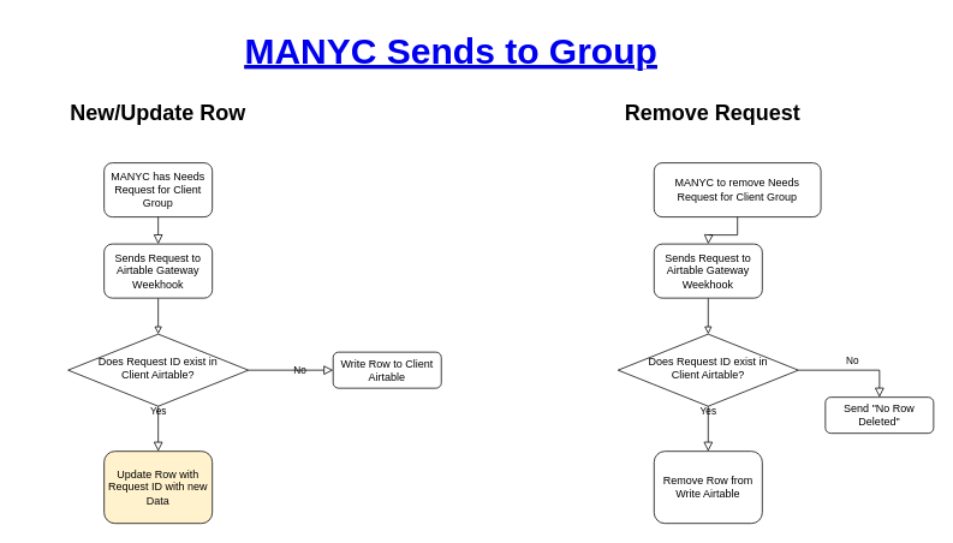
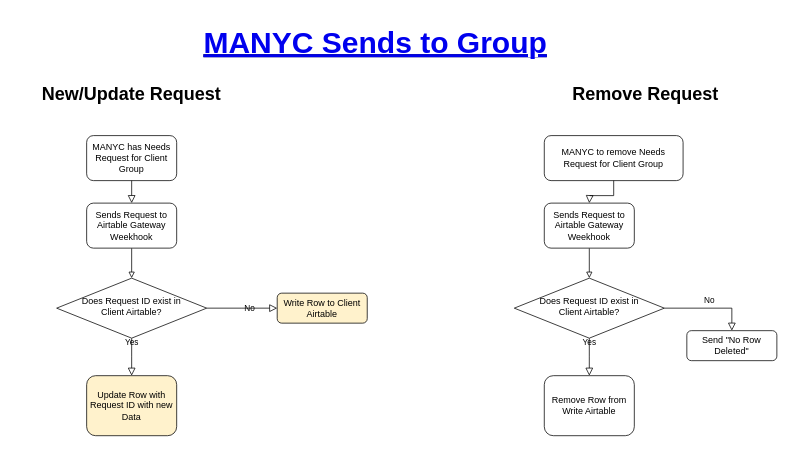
- <mxCell id="12" value="New/Update Row" style="text;html=1;strokeColor=none;fillColor=none;align=center;verticalAlign=middle;whiteSpace=wrap;rounded=0;fontSize=24;fontStyle=1" parent="1" vertex="1"><mxGeometry x="20" y="110" width="310" height="30" as="geometry" /></mxCell>
+ <mxCell id="12" value="New/Update Request" style="text;html=1;strokeColor=none;fillColor=none;align=center;verticalAlign=middle;whiteSpace=wrap;rounded=0;fontSize=24;fontStyle=1" parent="1" vertex="1"><mxGeometry x="20" y="110" width="310" height="30" as="geometry" /></mxCell>
- <mxCell id="13" value="Remove Request" style="text;html=1;strokeColor=none;fillColor=none;align=center;verticalAlign=middle;whiteSpace=wrap;rounded=0;fontSize=24;fontStyle=1" parent="1" vertex="1"><mxGeometry x="635" y="110" width="310" height="30" as="geometry" /></mxCell>
+ <mxCell id="13" value="Remove Request" style="text;html=1;strokeColor=none;fillColor=none;align=center;verticalAlign=middle;whiteSpace=wrap;rounded=0;fontSize=24;fontStyle=1" parent="1" vertex="1"><mxGeometry x="705" y="110" width="310" height="30" as="geometry" /></mxCell>
- <mxCell id="6" value="Write Row to Client Airtable" style="rounded=1;whiteSpace=wrap;html=1;fontSize=12;glass=0;strokeWidth=1;shadow=0;" parent="1" vertex="1"><mxGeometry x="369" y="390" width="120" height="40" as="geometry" /></mxCell>
+ <mxCell id="6" value="Write Row to Client Airtable" style="rounded=1;whiteSpace=wrap;html=1;fontSize=12;glass=0;strokeWidth=1;shadow=0;fillColor=#fff2cc;" parent="1" vertex="1"><mxGeometry x="369" y="390" width="120" height="40" as="geometry" /></mxCell>
